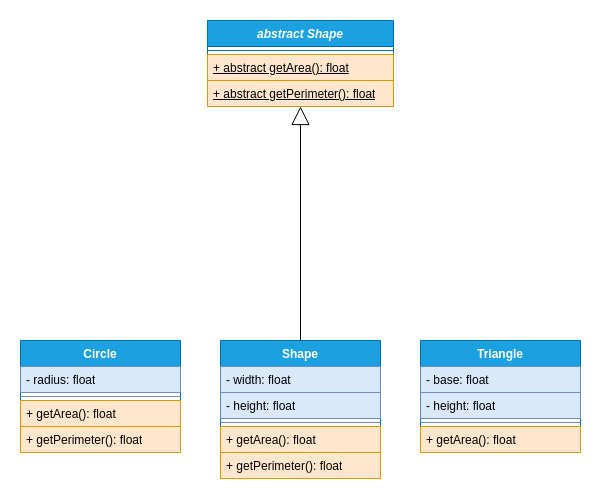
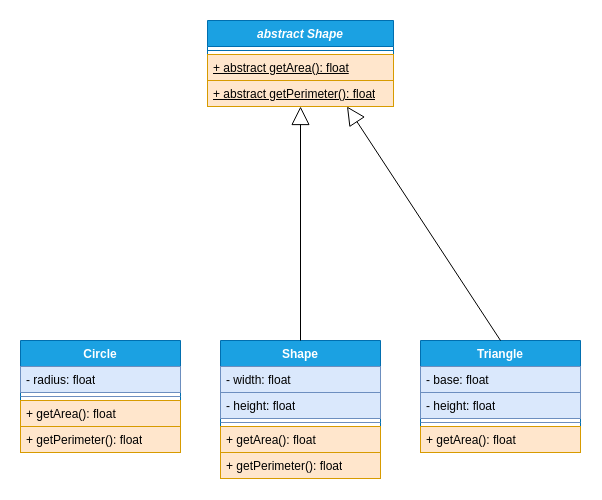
+ <mxCell id="22" value="" style="endArrow=block;endSize=16;endFill=0;html=1;rounded=0;exitX=0.5;exitY=0;exitDx=0;exitDy=0;entryX=0.75;entryY=1;entryDx=0;entryDy=0;" edge="1" parent="1" source="17" target="2"><mxGeometry width="160" relative="1" as="geometry"><mxPoint x="146" y="504" as="sourcePoint" /><mxPoint x="300" y="270" as="targetPoint" /></mxGeometry></mxCell>
